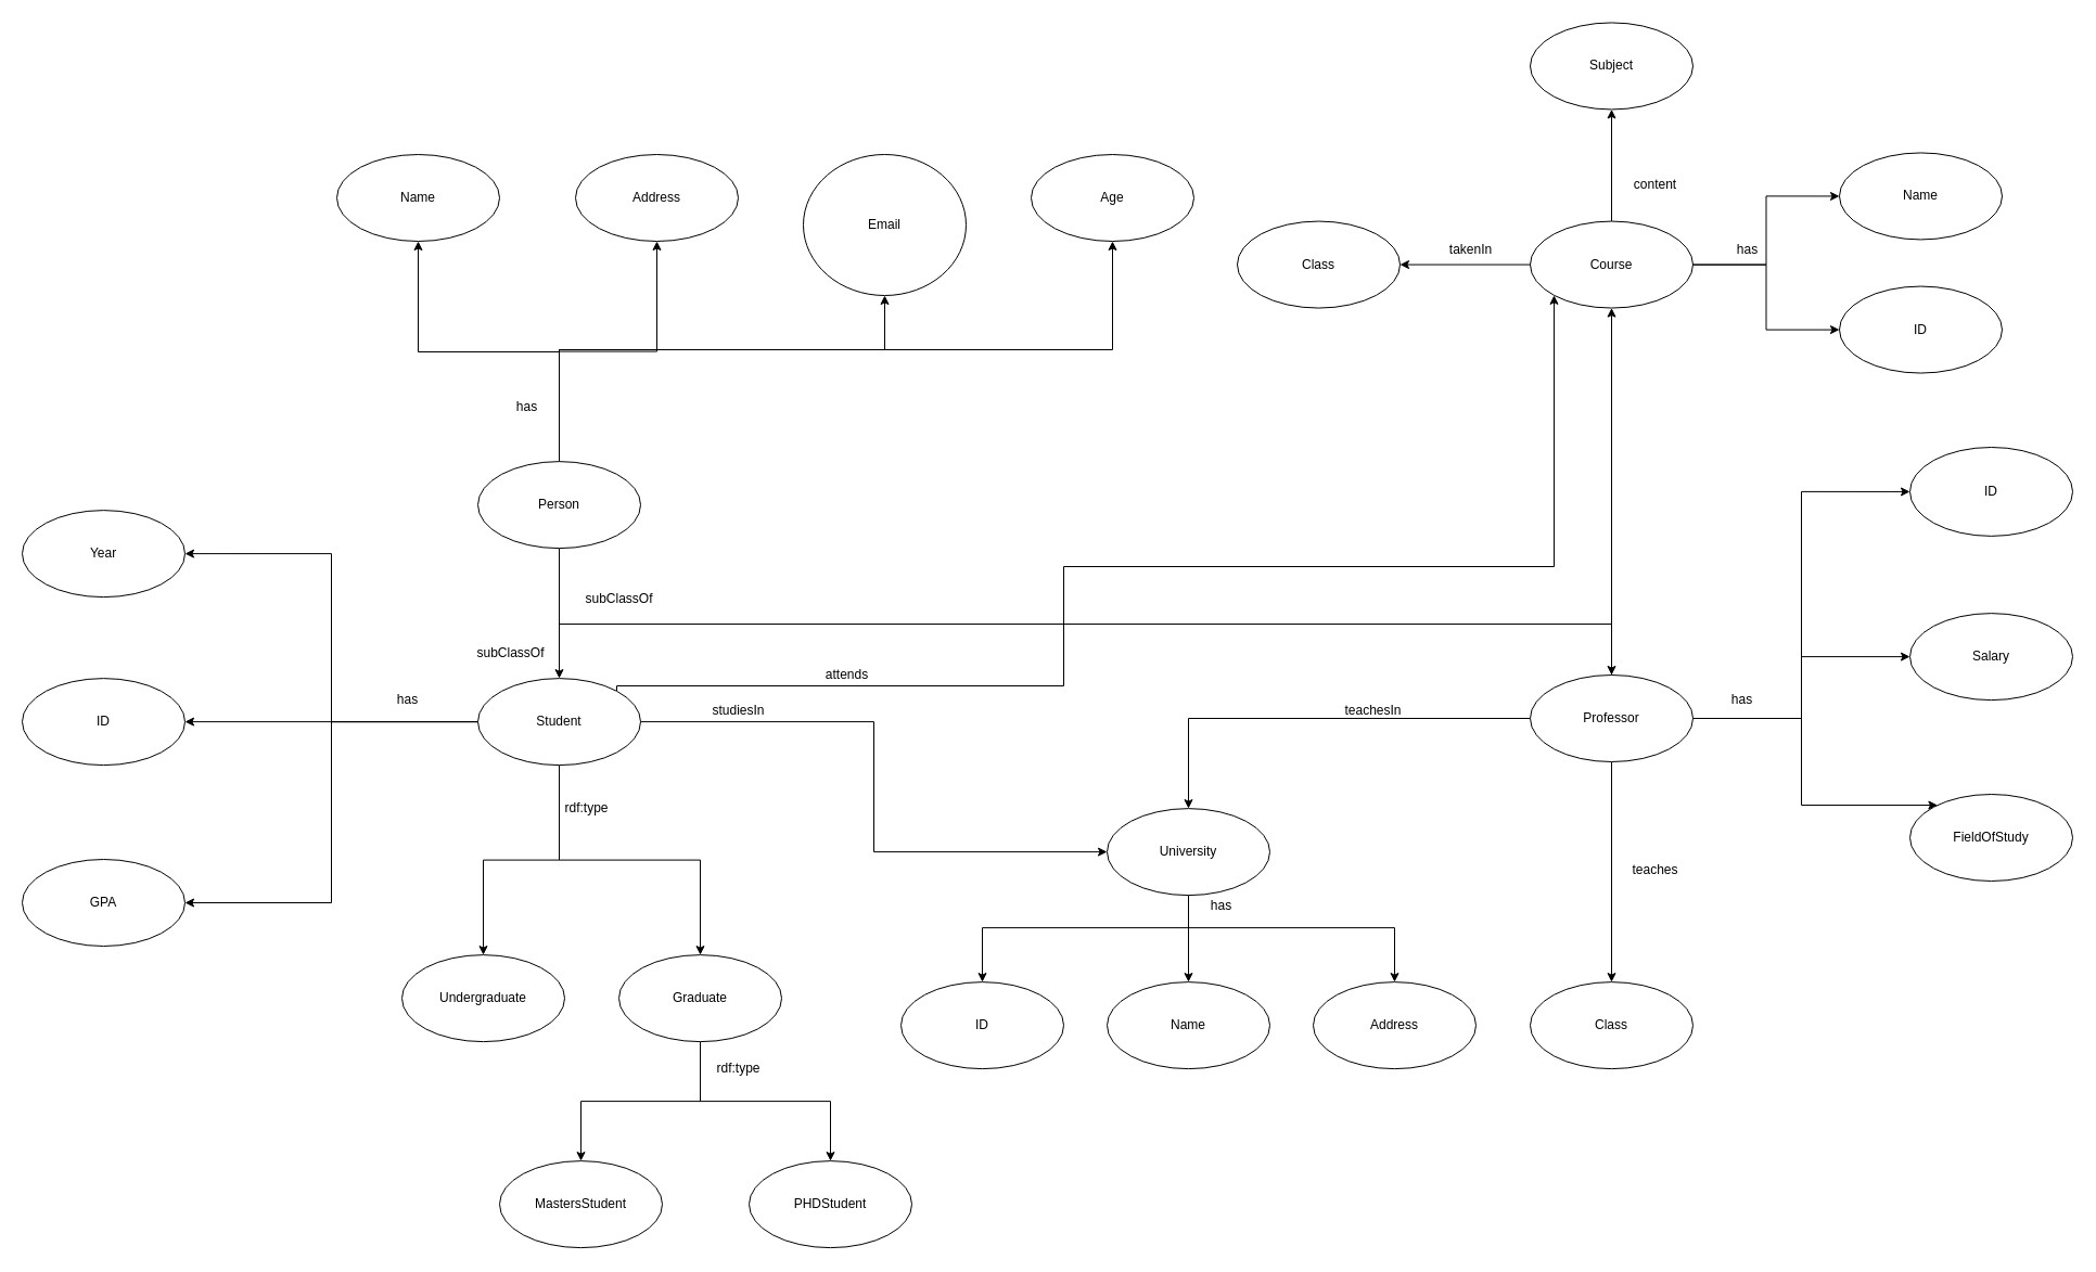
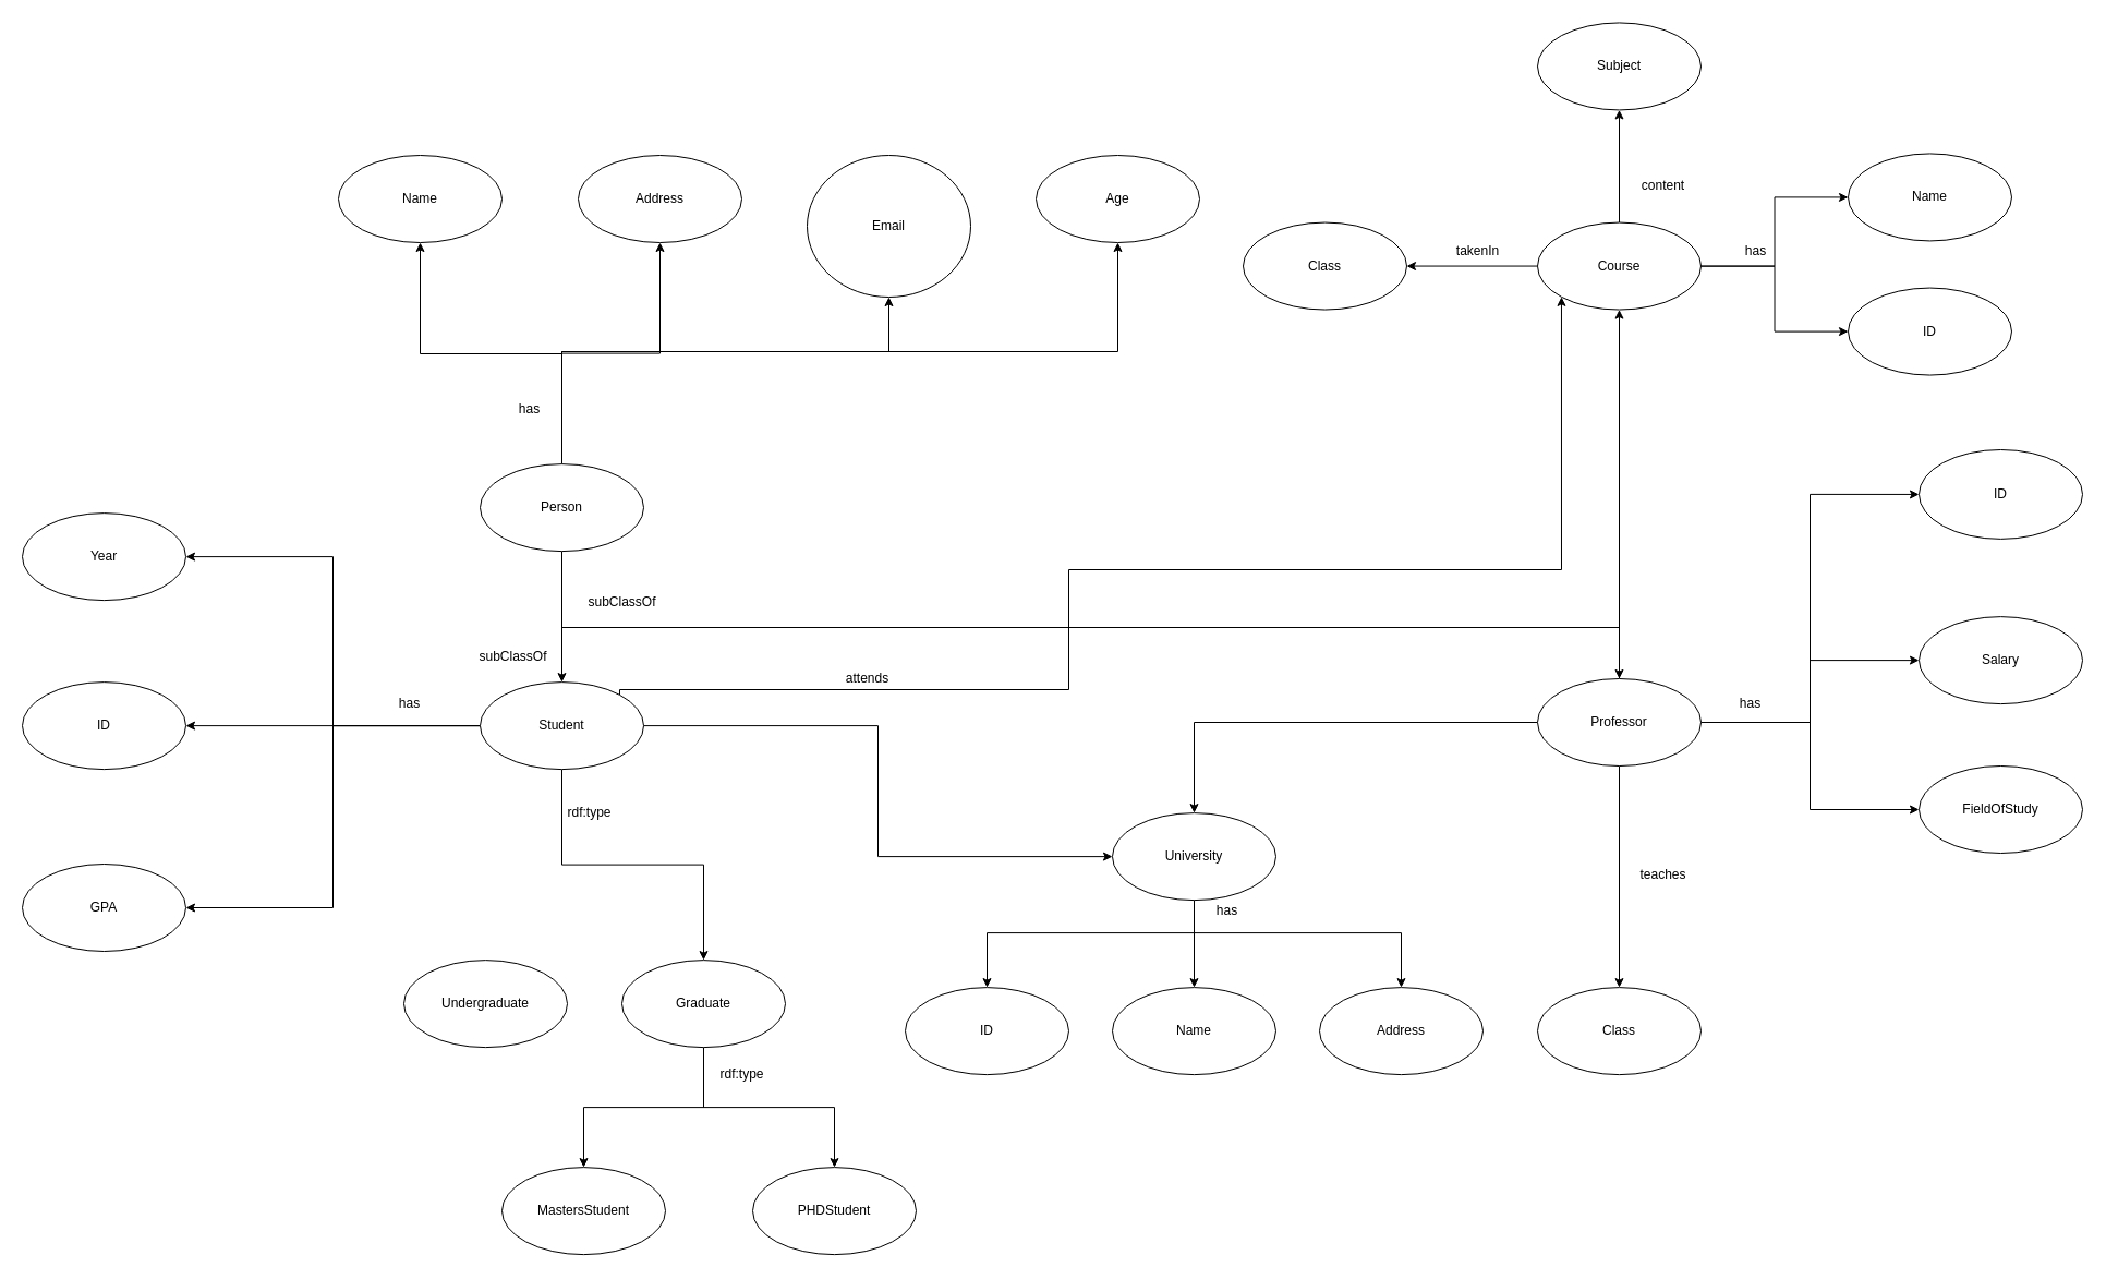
- <mxCell id="71" value="attends" style="text;html=1;align=center;verticalAlign=middle;resizable=0;points=[];autosize=1;strokeColor=none;fillColor=none;" vertex="1" parent="1"><mxGeometry x="755" y="612" width="50" height="20" as="geometry" /></mxCell>
+ <mxCell id="71" value="attends" style="text;html=1;align=center;verticalAlign=middle;resizable=0;points=[];autosize=1;strokeColor=none;fillColor=none;" vertex="1" parent="1"><mxGeometry x="770" y="612" width="50" height="20" as="geometry" /></mxCell>
- <mxCell id="63" value="studiesIn" style="text;html=1;align=center;verticalAlign=middle;resizable=0;points=[];autosize=1;strokeColor=none;fillColor=none;" vertex="1" parent="1"><mxGeometry x="650" y="645.12" width="60" height="20" as="geometry" /></mxCell>
- <mxCell id="55" value="teachesIn" style="text;html=1;align=center;verticalAlign=middle;resizable=0;points=[];autosize=1;strokeColor=none;fillColor=none;" vertex="1" parent="1"><mxGeometry x="1230" y="645.12" width="70" height="20" as="geometry" /></mxCell>
- <mxCell id="39" value="FieldOfStudy" style="ellipse;whiteSpace=wrap;html=1;" vertex="1" parent="1"><mxGeometry x="1760" y="732" width="150" height="80" as="geometry" /></mxCell>
+ <mxCell id="39" value="FieldOfStudy" style="ellipse;whiteSpace=wrap;html=1;" vertex="1" parent="1"><mxGeometry x="1760" y="702" width="150" height="80" as="geometry" /></mxCell>
- <mxCell id="5" style="edgeStyle=orthogonalEdgeStyle;rounded=0;orthogonalLoop=1;jettySize=auto;html=1;entryX=0.5;entryY=0;entryDx=0;entryDy=0;" edge="1" parent="1" source="9" target="11"><mxGeometry relative="1" as="geometry" /></mxCell>
